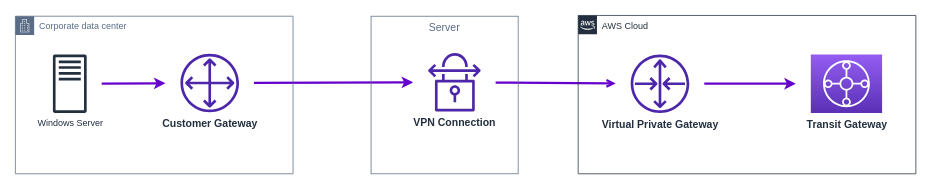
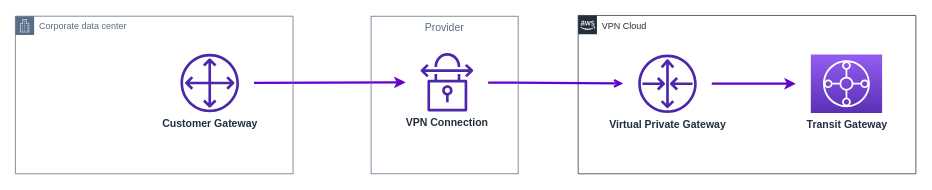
- <mxCell id="12" value="AWS Cloud" style="points=[[0,0],[0.25,0],[0.5,0],[0.75,0],[1,0],[1,0.25],[1,0.5],[1,0.75],[1,1],[0.75,1],[0.5,1],[0.25,1],[0,1],[0,0.75],[0,0.5],[0,0.25]];outlineConnect=0;gradientColor=none;html=1;whiteSpace=wrap;fontSize=12;fontStyle=0;container=1;pointerEvents=0;collapsible=0;recursiveResize=0;shape=mxgraph.aws4.group;grIcon=mxgraph.aws4.group_aws_cloud_alt;strokeColor=#232F3E;fillColor=none;verticalAlign=top;align=left;spacingLeft=30;fontColor=#232F3E;dashed=0;" vertex="1" parent="1"><mxGeometry x="770" y="20" width="450" height="211" as="geometry" /></mxCell>
+ <mxCell id="12" value="VPN Cloud" style="points=[[0,0],[0.25,0],[0.5,0],[0.75,0],[1,0],[1,0.25],[1,0.5],[1,0.75],[1,1],[0.75,1],[0.5,1],[0.25,1],[0,1],[0,0.75],[0,0.5],[0,0.25]];outlineConnect=0;gradientColor=none;html=1;whiteSpace=wrap;fontSize=12;fontStyle=0;container=1;pointerEvents=0;collapsible=0;recursiveResize=0;shape=mxgraph.aws4.group;grIcon=mxgraph.aws4.group_aws_cloud_alt;strokeColor=#232F3E;fillColor=none;verticalAlign=top;align=left;spacingLeft=30;fontColor=#232F3E;dashed=0;" vertex="1" parent="1"><mxGeometry x="770" y="20" width="450" height="211" as="geometry" /></mxCell>
- <mxCell id="13" value="Server" style="fillColor=none;strokeColor=#5A6C86;verticalAlign=top;fontStyle=0;fontColor=#5A6C86;fontSize=14;" vertex="1" parent="1"><mxGeometry x="494" y="21" width="196" height="210" as="geometry" /></mxCell>
+ <mxCell id="13" value="Provider" style="fillColor=none;strokeColor=#5A6C86;verticalAlign=top;fontStyle=0;fontColor=#5A6C86;fontSize=14;" vertex="1" parent="1"><mxGeometry x="494" y="21" width="196" height="210" as="geometry" /></mxCell>
- <mxCell id="5" value="VPN Connection" style="sketch=0;outlineConnect=0;fontColor=#232F3E;gradientColor=none;fillColor=#4D27AA;strokeColor=none;dashed=0;verticalLabelPosition=bottom;verticalAlign=top;align=center;html=1;fontSize=14;fontStyle=1;aspect=fixed;pointerEvents=1;shape=mxgraph.aws4.vpn_connection;" parent="1" vertex="1"><mxGeometry x="570" y="70" width="70" height="78" as="geometry" /></mxCell>
+ <mxCell id="5" value="VPN Connection" style="sketch=0;outlineConnect=0;fontColor=#232F3E;gradientColor=none;fillColor=#4D27AA;strokeColor=none;dashed=0;verticalLabelPosition=bottom;verticalAlign=top;align=center;html=1;fontSize=14;fontStyle=1;aspect=fixed;pointerEvents=1;shape=mxgraph.aws4.vpn_connection;" parent="1" vertex="1"><mxGeometry x="560" y="70" width="70" height="78" as="geometry" /></mxCell>
- <mxCell id="9" style="edgeStyle=none;html=1;sourcePerimeterSpacing=20;targetPerimeterSpacing=20;strokeWidth=3;strokeColor=#6600CC;" edge="1" parent="1" source="10" target="3"><mxGeometry relative="1" as="geometry" /></mxCell>
- <mxCell id="10" value="Windows Server" style="sketch=0;outlineConnect=0;fontColor=#232F3E;gradientColor=none;fillColor=#232F3D;strokeColor=none;dashed=0;verticalLabelPosition=bottom;verticalAlign=top;align=center;html=1;fontSize=12;fontStyle=0;aspect=fixed;pointerEvents=1;shape=mxgraph.aws4.traditional_server;" vertex="1" parent="1"><mxGeometry x="70" y="72" width="45" height="78" as="geometry" /></mxCell>
- <mxCell id="7" value="Virtual Private Gateway" style="sketch=0;outlineConnect=0;fontColor=#232F3E;gradientColor=none;fillColor=#4D27AA;strokeColor=none;dashed=0;verticalLabelPosition=bottom;verticalAlign=top;align=center;html=1;fontSize=14;fontStyle=1;aspect=fixed;pointerEvents=1;shape=mxgraph.aws4.router;" parent="1" vertex="1"><mxGeometry x="840" y="72" width="78" height="78" as="geometry" /></mxCell>
+ <mxCell id="7" value="Virtual Private Gateway" style="sketch=0;outlineConnect=0;fontColor=#232F3E;gradientColor=none;fillColor=#4D27AA;strokeColor=none;dashed=0;verticalLabelPosition=bottom;verticalAlign=top;align=center;html=1;fontSize=14;fontStyle=1;aspect=fixed;pointerEvents=1;shape=mxgraph.aws4.router;" parent="1" vertex="1"><mxGeometry x="850" y="72" width="78" height="78" as="geometry" /></mxCell>
